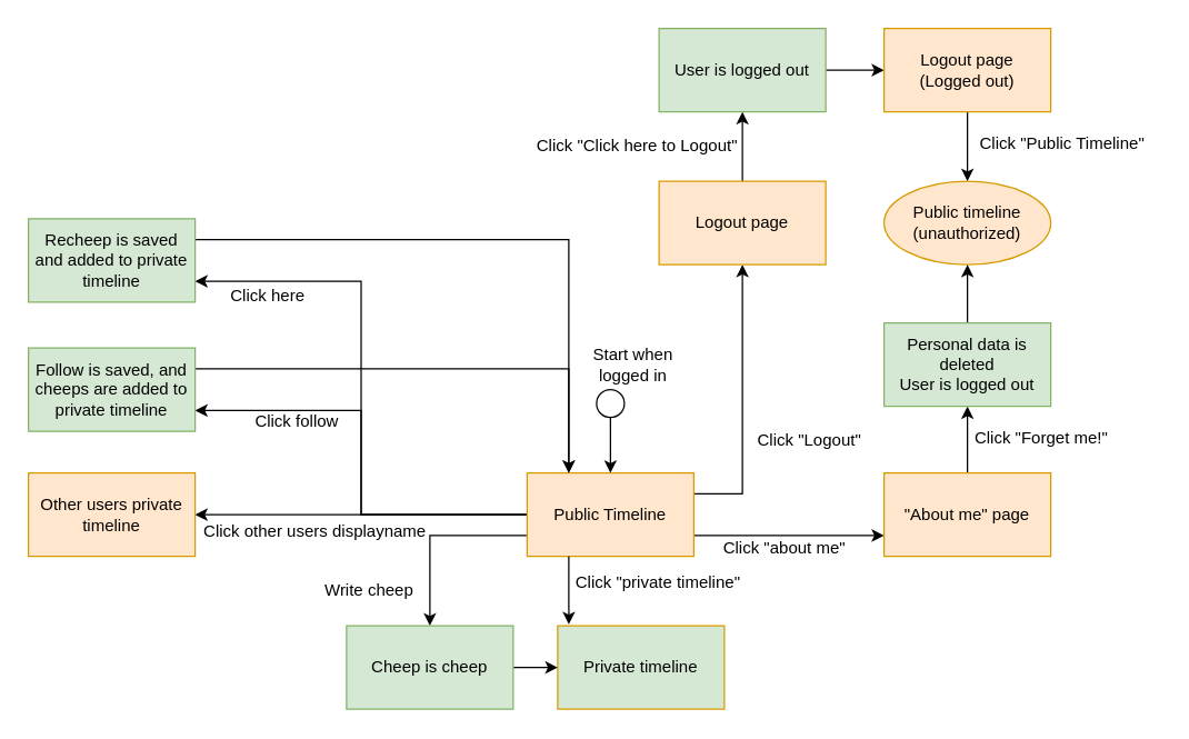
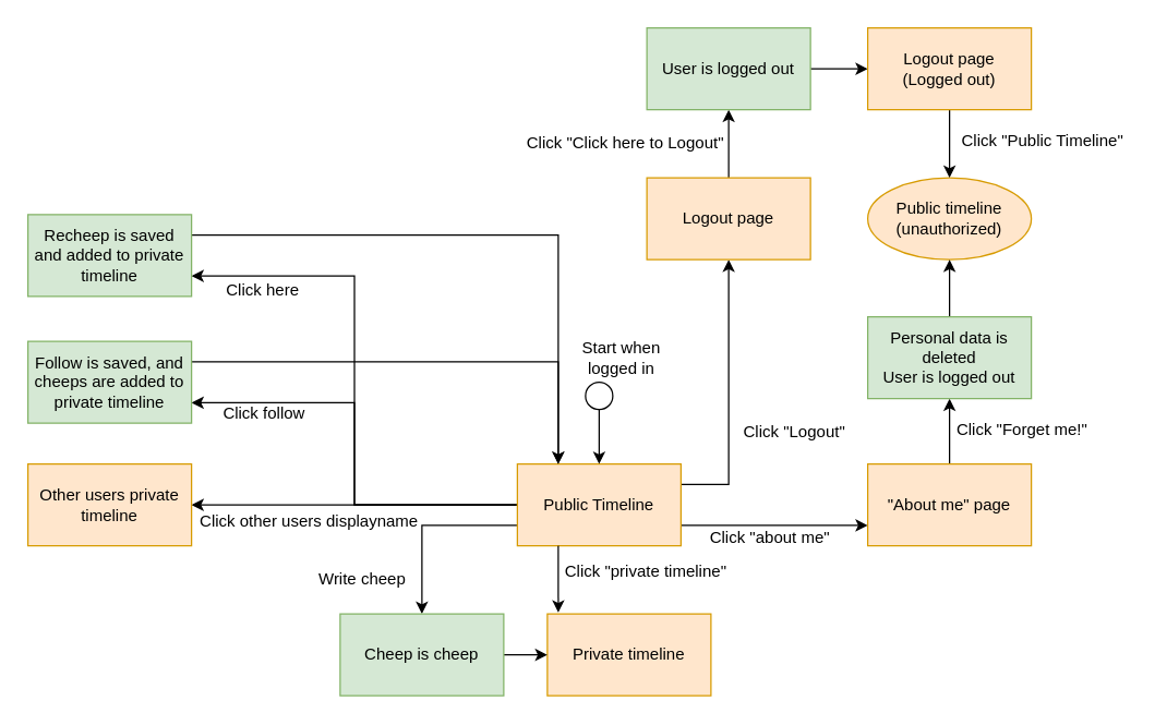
- <mxCell id="30" value="Click follow" style="text;html=1;align=center;verticalAlign=middle;resizable=0;points=[];autosize=1;strokeColor=none;fillColor=none;" parent="1" vertex="1"><mxGeometry x="173" y="288" width="80" height="30" as="geometry" /></mxCell>
+ <mxCell id="30" value="Click follow" style="text;html=1;align=center;verticalAlign=middle;resizable=0;points=[];autosize=1;strokeColor=none;fillColor=none;" parent="1" vertex="1"><mxGeometry x="153" y="288" width="80" height="30" as="geometry" /></mxCell>
- <mxCell id="17" value="Private timeline" style="rounded=0;whiteSpace=wrap;html=1;fillColor=#d5e8d4;strokeColor=#d79b00;" parent="1" vertex="1"><mxGeometry x="401" y="450" width="120" height="60" as="geometry" /></mxCell>
+ <mxCell id="17" value="Private timeline" style="rounded=0;whiteSpace=wrap;html=1;fillColor=#ffe6cc;strokeColor=#d79b00;" parent="1" vertex="1"><mxGeometry x="401" y="450" width="120" height="60" as="geometry" /></mxCell>
